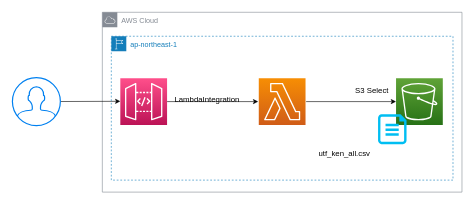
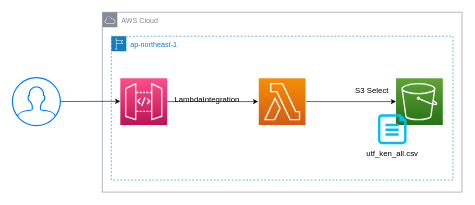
- <mxCell id="12" value="utf_ken_all.csv" style="text;html=1;strokeColor=none;fillColor=none;align=center;verticalAlign=middle;whiteSpace=wrap;rounded=0;labelBackgroundColor=none;fontFamily=Helvetica;fontSize=13;fontColor=default;" parent="1" vertex="1"><mxGeometry x="528.75" y="240" width="90" height="30" as="geometry" /></mxCell>
+ <mxCell id="12" value="utf_ken_all.csv" style="text;html=1;strokeColor=none;fillColor=none;align=center;verticalAlign=middle;whiteSpace=wrap;rounded=0;labelBackgroundColor=none;fontFamily=Helvetica;fontSize=13;fontColor=default;" parent="1" vertex="1"><mxGeometry x="608.75" y="240" width="90" height="30" as="geometry" /></mxCell>
